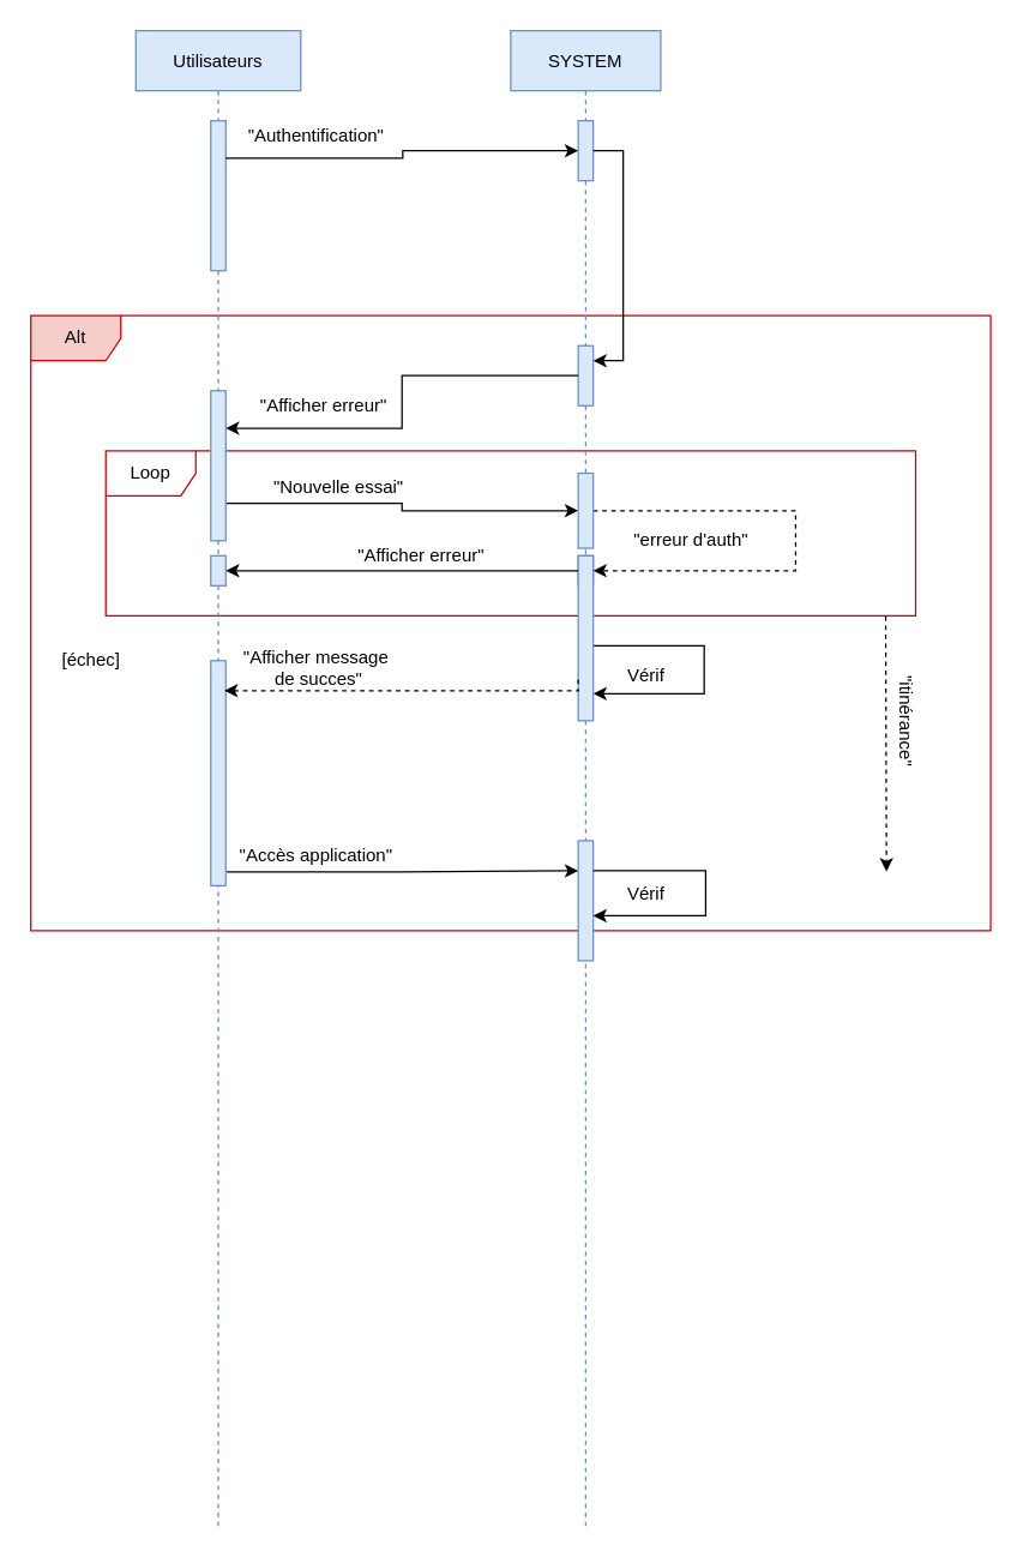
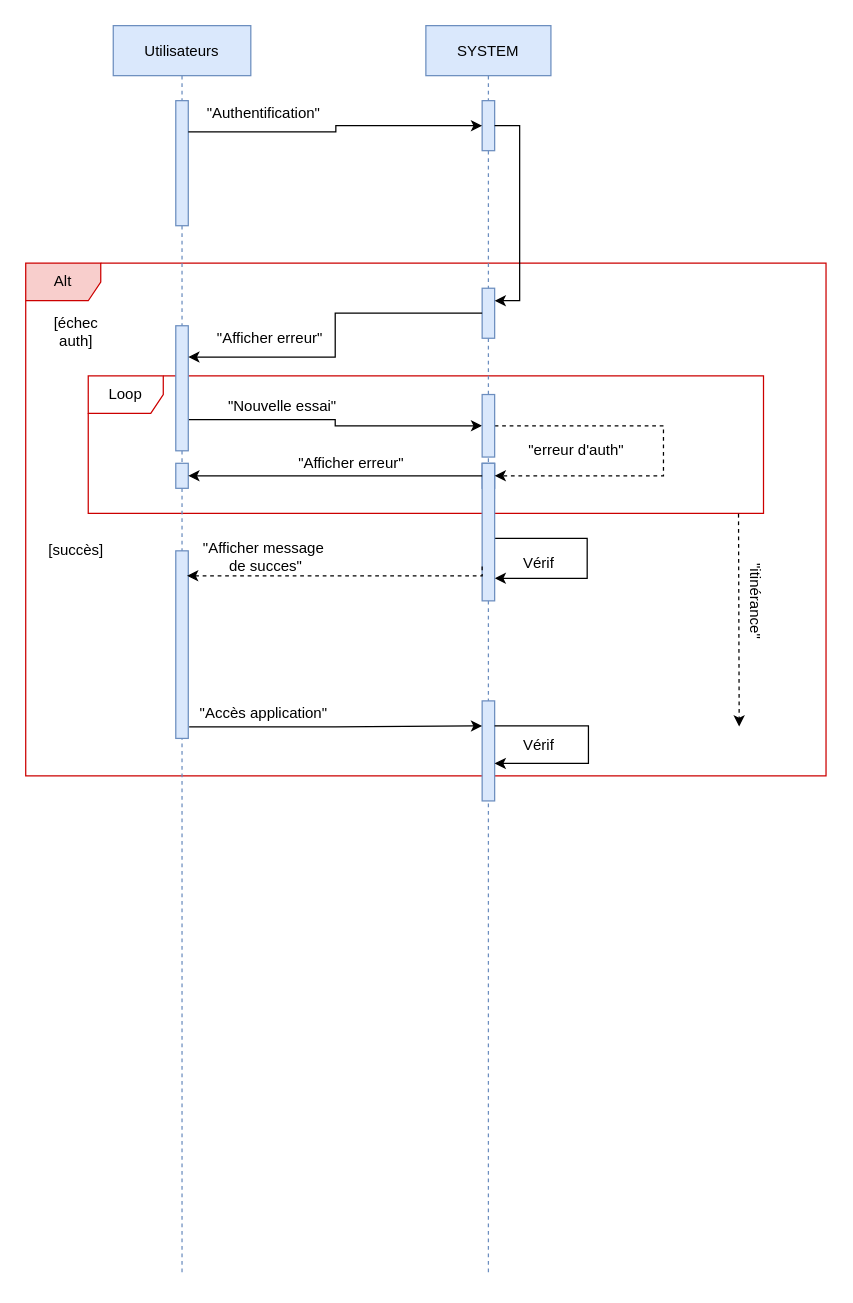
+ <mxCell id="17" value="&lt;div&gt;[échec&lt;/div&gt;&lt;div&gt;auth]&lt;/div&gt;" style="text;html=1;align=center;verticalAlign=middle;resizable=0;points=[];autosize=1;" vertex="1" parent="1"><mxGeometry x="35" y="250" width="50" height="30" as="geometry" /></mxCell>
- <mxCell id="31" value="&lt;div&gt;[échec]&lt;/div&gt;" style="text;html=1;align=center;verticalAlign=middle;resizable=0;points=[];autosize=1;" vertex="1" parent="1"><mxGeometry x="30" y="430" width="60" height="20" as="geometry" /></mxCell>
+ <mxCell id="31" value="&lt;div&gt;[succès]&lt;/div&gt;" style="text;html=1;align=center;verticalAlign=middle;resizable=0;points=[];autosize=1;" vertex="1" parent="1"><mxGeometry x="30" y="430" width="60" height="20" as="geometry" /></mxCell>
